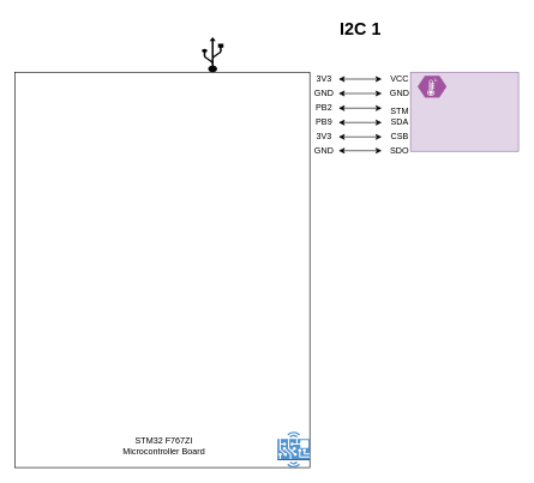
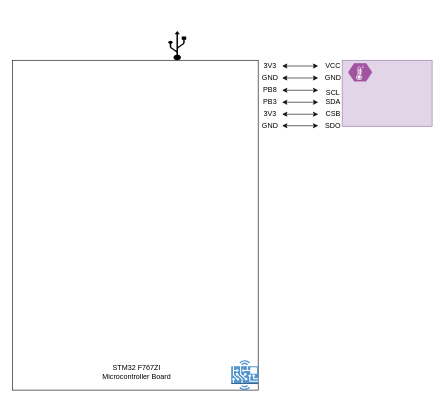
- <mxCell id="13" value="&lt;h1 style=&quot;margin-top: 0px;&quot;&gt;I2C 1&lt;/h1&gt;" style="text;html=1;whiteSpace=wrap;overflow=hidden;rounded=0;" vertex="1" parent="1"><mxGeometry x="470" y="20" width="70" height="40" as="geometry" /></mxCell>
- <mxCell id="9" value="PB2" style="text;html=1;align=center;verticalAlign=middle;whiteSpace=wrap;rounded=0;" vertex="1" parent="1"><mxGeometry x="430" y="144" width="40" height="10" as="geometry" /></mxCell>
+ <mxCell id="9" value="PB8" style="text;html=1;align=center;verticalAlign=middle;whiteSpace=wrap;rounded=0;" vertex="1" parent="1"><mxGeometry x="430" y="144" width="40" height="10" as="geometry" /></mxCell>
- <mxCell id="8" value="STM" style="text;html=1;align=center;verticalAlign=middle;whiteSpace=wrap;rounded=0;" vertex="1" parent="1"><mxGeometry x="540" y="150" width="30" height="10" as="geometry" /></mxCell>
+ <mxCell id="8" value="SCL" style="text;html=1;align=center;verticalAlign=middle;whiteSpace=wrap;rounded=0;" vertex="1" parent="1"><mxGeometry x="540" y="150" width="30" height="10" as="geometry" /></mxCell>
- <mxCell id="12" value="PB9" style="text;html=1;align=center;verticalAlign=middle;whiteSpace=wrap;rounded=0;" vertex="1" parent="1"><mxGeometry x="430" y="165" width="40" height="10" as="geometry" /></mxCell>
+ <mxCell id="12" value="PB3" style="text;html=1;align=center;verticalAlign=middle;whiteSpace=wrap;rounded=0;" vertex="1" parent="1"><mxGeometry x="430" y="165" width="40" height="10" as="geometry" /></mxCell>
